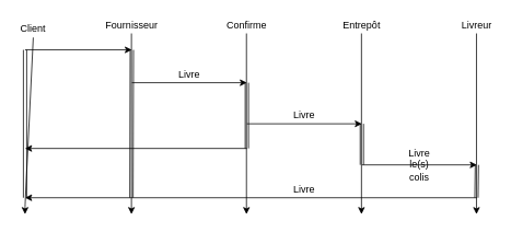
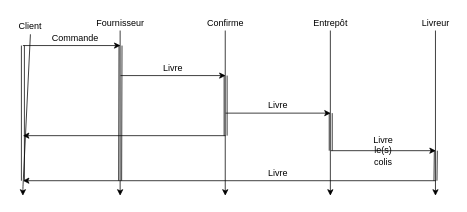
+ <mxCell id="21" value="Commande" style="text;html=1;strokeColor=none;fillColor=none;align=center;verticalAlign=middle;whiteSpace=wrap;rounded=0;" vertex="1" parent="1"><mxGeometry x="80" y="40" width="40" height="20" as="geometry" /></mxCell>
